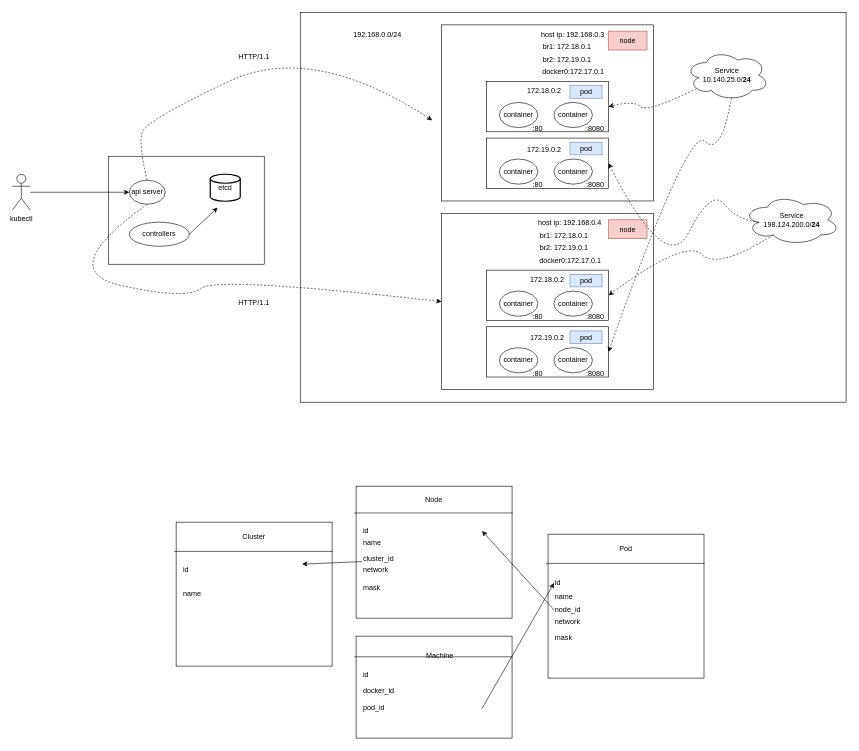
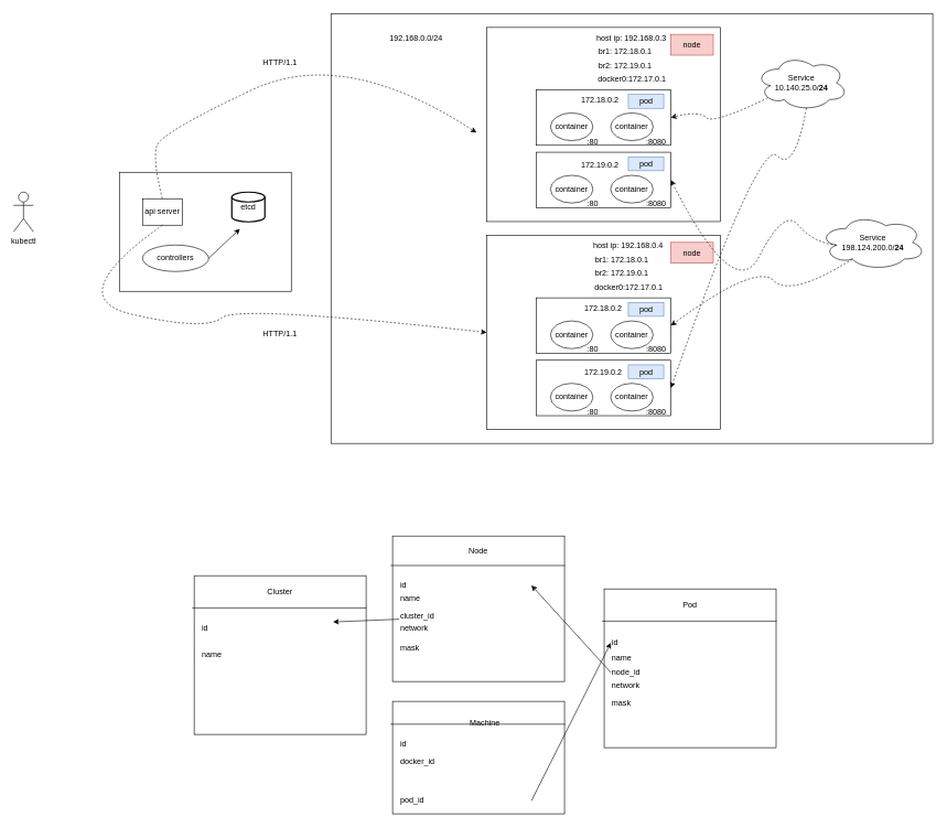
- <mxCell id="64" value="" style="endArrow=classic;html=1;rounded=0;entryX=0;entryY=0.5;entryDx=0;entryDy=0;" parent="1" source="63" target="4" edge="1"><mxGeometry width="50" height="50" relative="1" as="geometry"><mxPoint x="50" y="310" as="sourcePoint" /><mxPoint x="100" y="260" as="targetPoint" /></mxGeometry></mxCell>
- <mxCell id="4" value="api server" style="ellipse;whiteSpace=wrap;html=1;" parent="2" vertex="1"><mxGeometry x="35" y="40" width="60" height="40" as="geometry" /></mxCell>
+ <mxCell id="4" value="api server" style="rounded=0;whiteSpace=wrap;html=1;" parent="2" vertex="1"><mxGeometry x="35" y="40" width="60" height="40" as="geometry" /></mxCell>
- <mxCell id="89" value="pod_id" style="text;html=1;strokeColor=none;fillColor=none;align=left;verticalAlign=middle;whiteSpace=wrap;rounded=0;" parent="83" vertex="1"><mxGeometry x="10" y="106.25" width="200" height="28.333" as="geometry" /></mxCell>
+ <mxCell id="89" value="pod_id" style="text;html=1;strokeColor=none;fillColor=none;align=left;verticalAlign=middle;whiteSpace=wrap;rounded=0;" parent="83" vertex="1"><mxGeometry x="10" y="136.25" width="200" height="28.333" as="geometry" /></mxCell>
